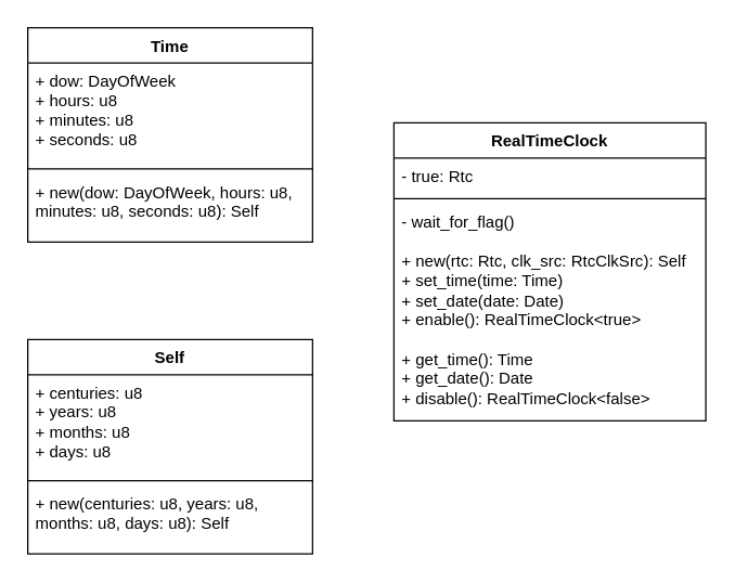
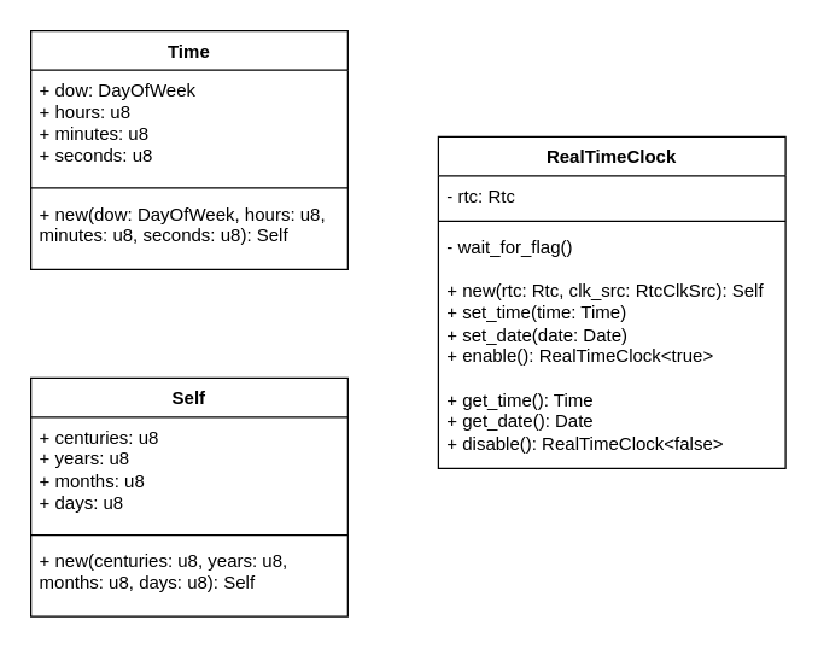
- <mxCell id="3" value="- true: Rtc" style="text;strokeColor=none;fillColor=none;align=left;verticalAlign=top;spacingLeft=4;spacingRight=4;overflow=hidden;rotatable=0;points=[[0,0.5],[1,0.5]];portConstraint=eastwest;whiteSpace=wrap;html=1;" parent="2" vertex="1"><mxGeometry y="26" width="230" height="26" as="geometry" /></mxCell>
+ <mxCell id="3" value="- rtc: Rtc" style="text;strokeColor=none;fillColor=none;align=left;verticalAlign=top;spacingLeft=4;spacingRight=4;overflow=hidden;rotatable=0;points=[[0,0.5],[1,0.5]];portConstraint=eastwest;whiteSpace=wrap;html=1;" parent="2" vertex="1"><mxGeometry y="26" width="230" height="26" as="geometry" /></mxCell>
